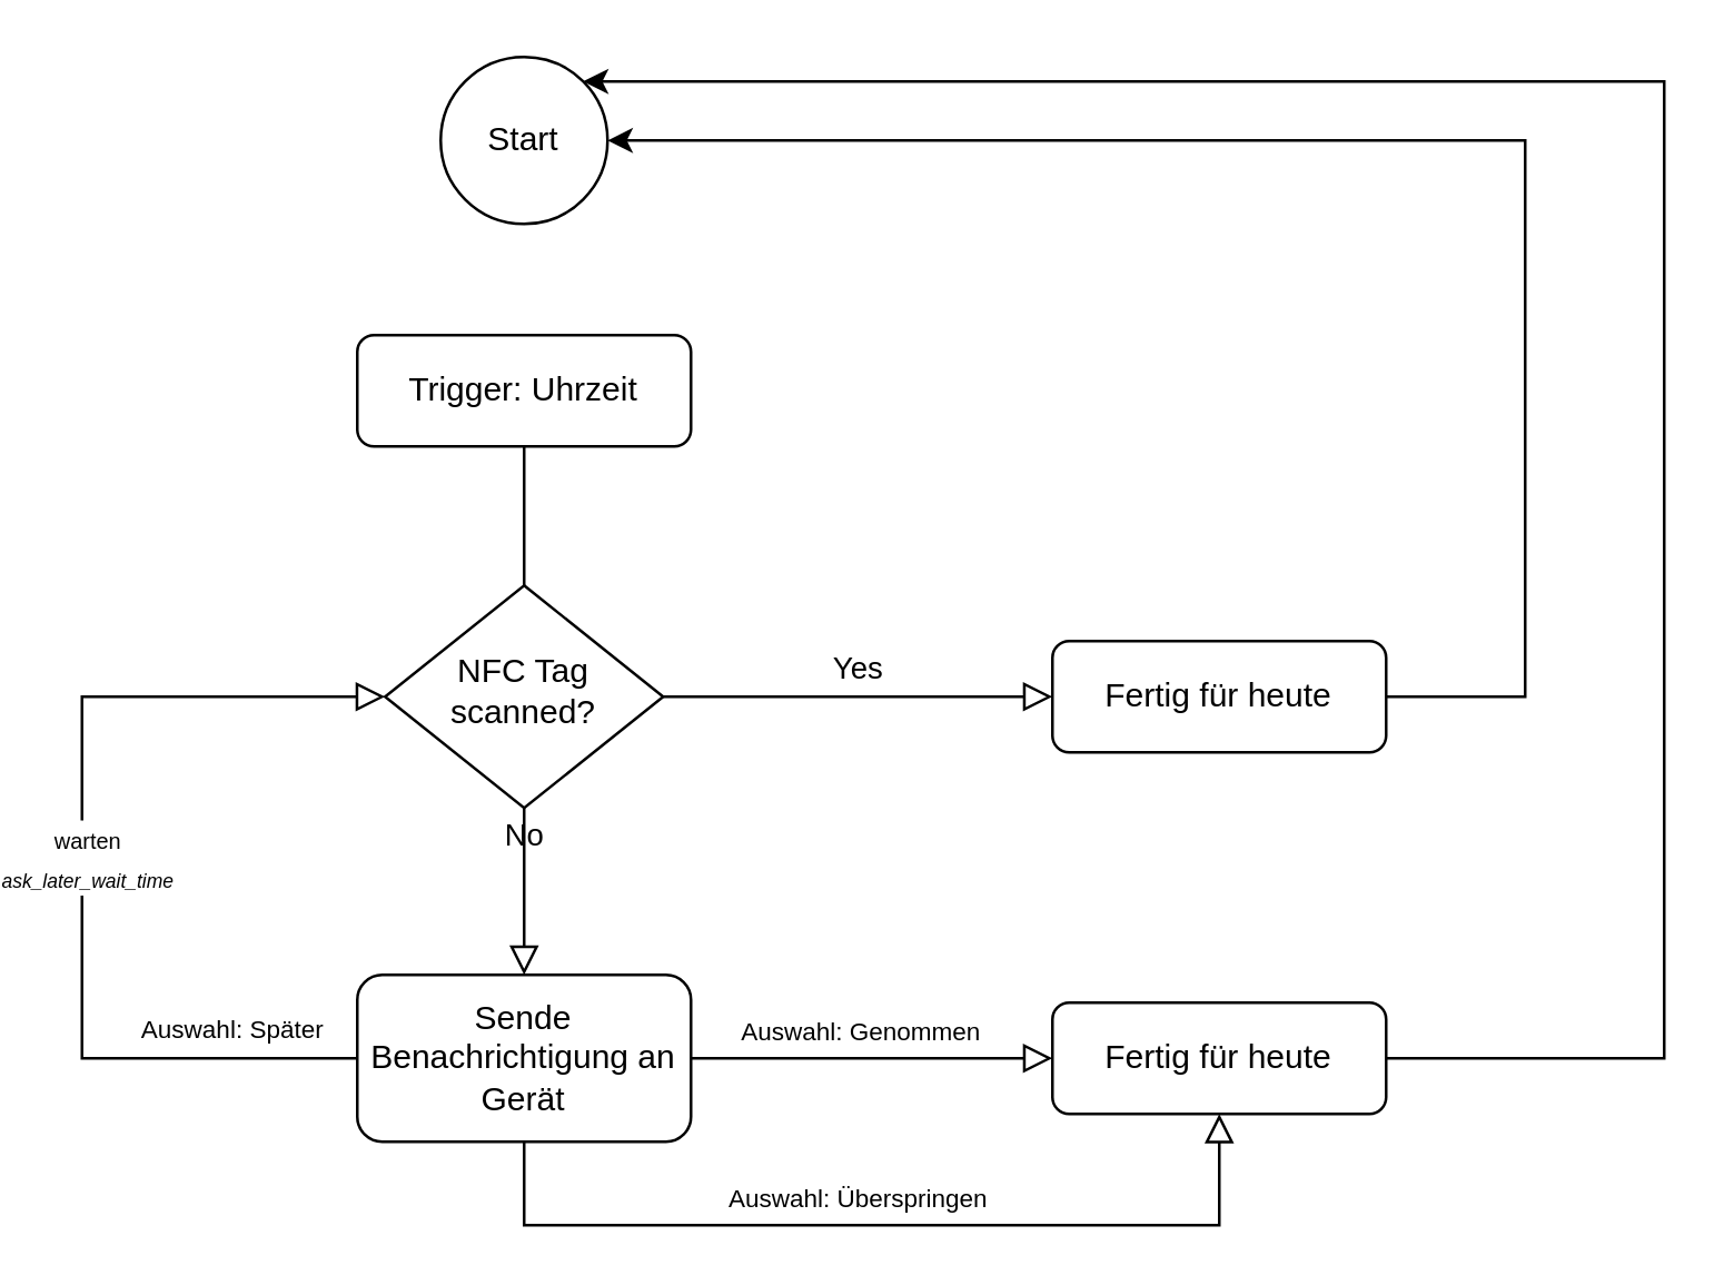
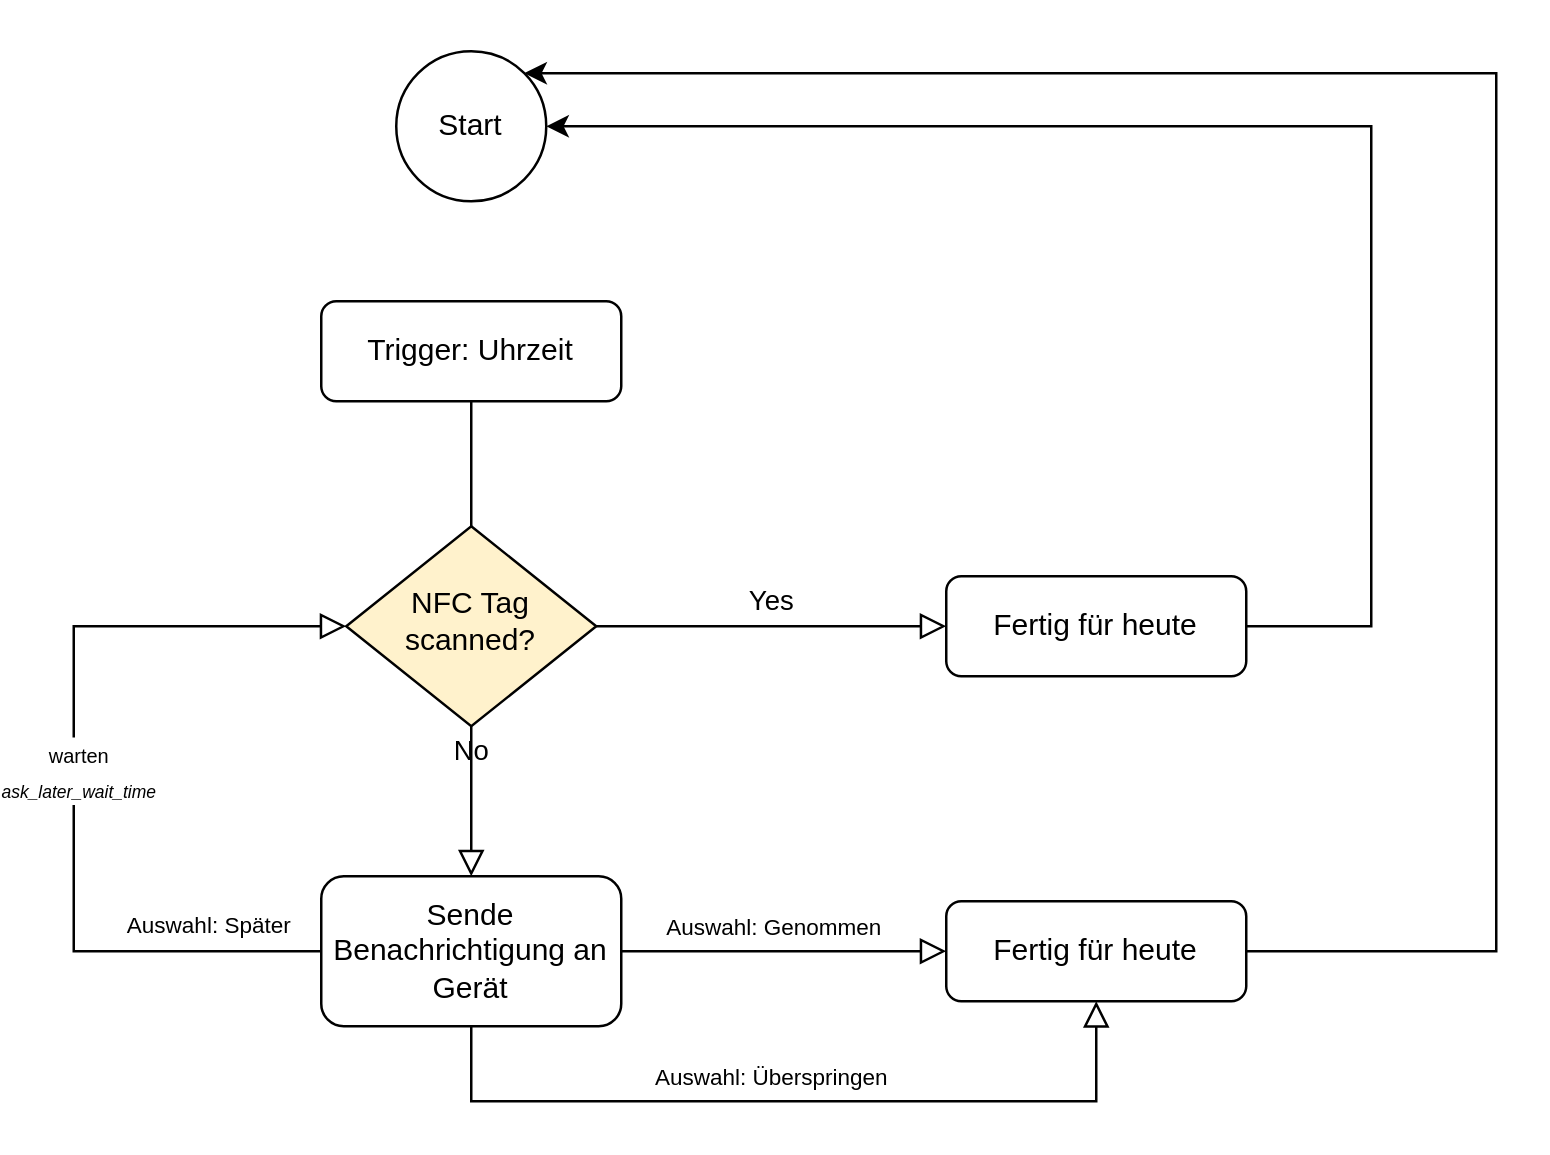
- <mxCell id="6" value="NFC Tag scanned?" style="rhombus;whiteSpace=wrap;html=1;shadow=0;fontFamily=Helvetica;fontSize=12;align=center;strokeWidth=1;spacing=6;spacingTop=-4;" parent="1" vertex="1"><mxGeometry x="129" y="210" width="100" height="80" as="geometry" /></mxCell>
+ <mxCell id="6" value="NFC Tag scanned?" style="rhombus;whiteSpace=wrap;html=1;shadow=0;fontFamily=Helvetica;fontSize=12;align=center;strokeWidth=1;spacing=6;spacingTop=-4;fillColor=#fff2cc;" parent="1" vertex="1"><mxGeometry x="129" y="210" width="100" height="80" as="geometry" /></mxCell>
